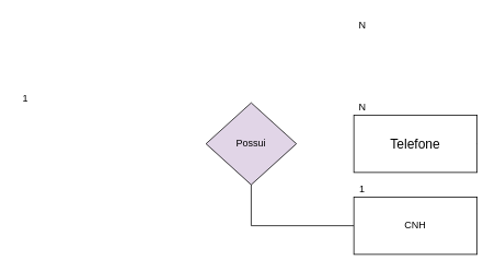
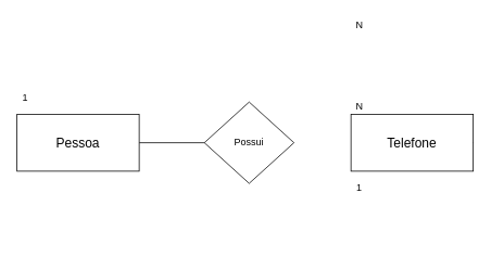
+ <mxCell id="3" value="&lt;font size=&quot;3&quot;&gt;Pessoa&lt;/font&gt;" style="rounded=0;whiteSpace=wrap;html=1;" parent="1" vertex="1"><mxGeometry x="20" y="140" width="150" height="70" as="geometry" /></mxCell>
+ <mxCell id="2" style="edgeStyle=orthogonalEdgeStyle;rounded=0;orthogonalLoop=1;jettySize=auto;html=1;exitX=1;exitY=0.5;exitDx=0;exitDy=0;entryX=0;entryY=0.5;entryDx=0;entryDy=0;endArrow=none;endFill=0;" parent="1" source="3" target="6" edge="1"><mxGeometry relative="1" as="geometry" /></mxCell>
- <mxCell id="6" value="Possui" style="rhombus;whiteSpace=wrap;html=1;fillColor=#e1d5e7;" parent="1" vertex="1"><mxGeometry x="250" y="125" width="110" height="100" as="geometry" /></mxCell>
+ <mxCell id="6" value="Possui" style="rhombus;whiteSpace=wrap;html=1;" parent="1" vertex="1"><mxGeometry x="250" y="125" width="110" height="100" as="geometry" /></mxCell>
- <mxCell id="5" style="edgeStyle=orthogonalEdgeStyle;rounded=0;orthogonalLoop=1;jettySize=auto;html=1;exitX=0.5;exitY=1;exitDx=0;exitDy=0;entryX=0;entryY=0.5;entryDx=0;entryDy=0;endArrow=none;endFill=0;" parent="1" source="6" target="8" edge="1"><mxGeometry relative="1" as="geometry" /></mxCell>
- <mxCell id="8" value="CNH" style="rounded=0;whiteSpace=wrap;html=1;" parent="1" vertex="1"><mxGeometry x="430" y="240" width="150" height="70" as="geometry" /></mxCell>
